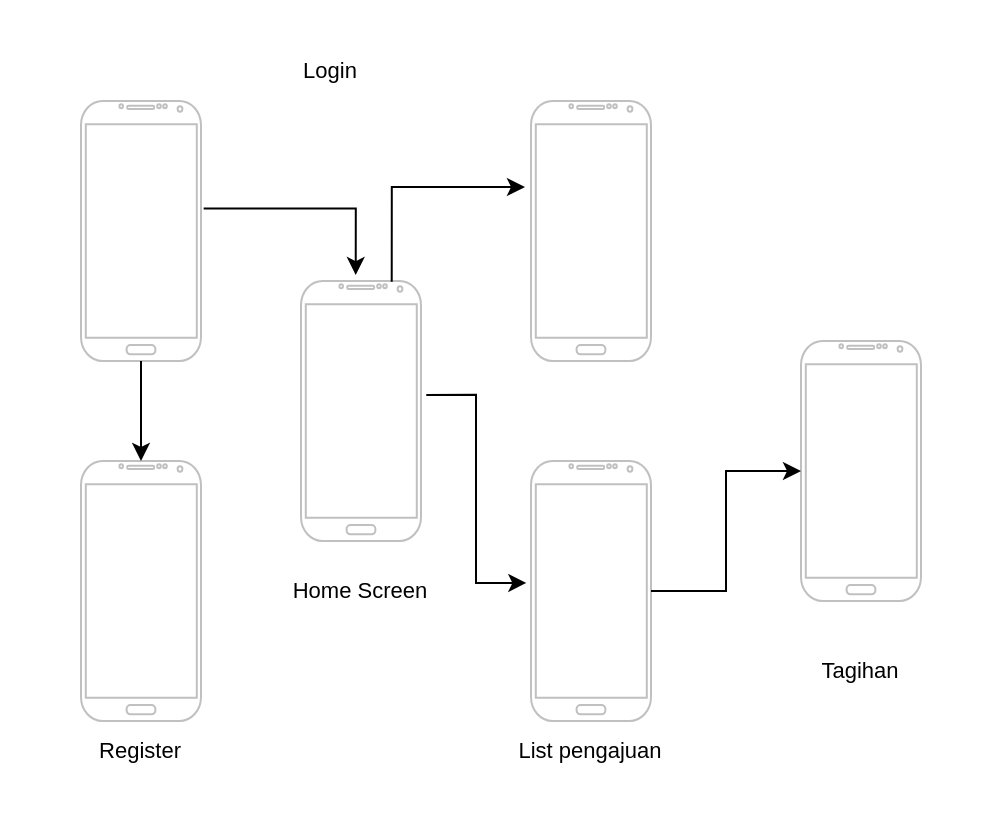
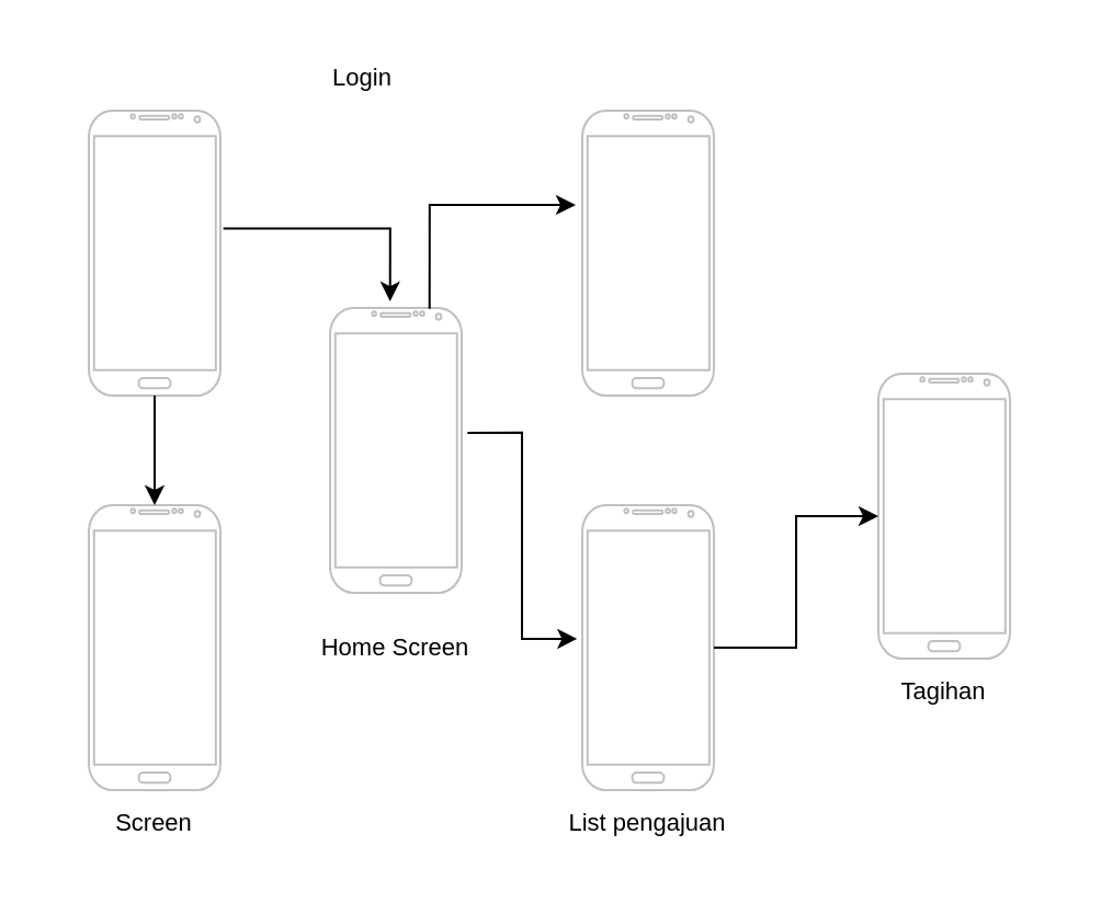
- <mxCell id="11" value="Tagihan" style="text;html=1;strokeColor=none;fillColor=none;align=center;verticalAlign=middle;whiteSpace=wrap;rounded=0;fontSize=11;" vertex="1" parent="1"><mxGeometry x="380" y="320" width="100" height="30" as="geometry" /></mxCell>
+ <mxCell id="11" value="Tagihan" style="text;html=1;strokeColor=none;fillColor=none;align=center;verticalAlign=middle;whiteSpace=wrap;rounded=0;fontSize=11;" vertex="1" parent="1"><mxGeometry x="380" y="300" width="100" height="30" as="geometry" /></mxCell>
- <mxCell id="15" value="Register" style="text;html=1;strokeColor=none;fillColor=none;align=center;verticalAlign=middle;whiteSpace=wrap;rounded=0;fontSize=11;" vertex="1" parent="1"><mxGeometry x="20" y="360" width="100" height="30" as="geometry" /></mxCell>
+ <mxCell id="15" value="Screen" style="text;html=1;strokeColor=none;fillColor=none;align=center;verticalAlign=middle;whiteSpace=wrap;rounded=0;fontSize=11;" vertex="1" parent="1"><mxGeometry x="20" y="360" width="100" height="30" as="geometry" /></mxCell>
